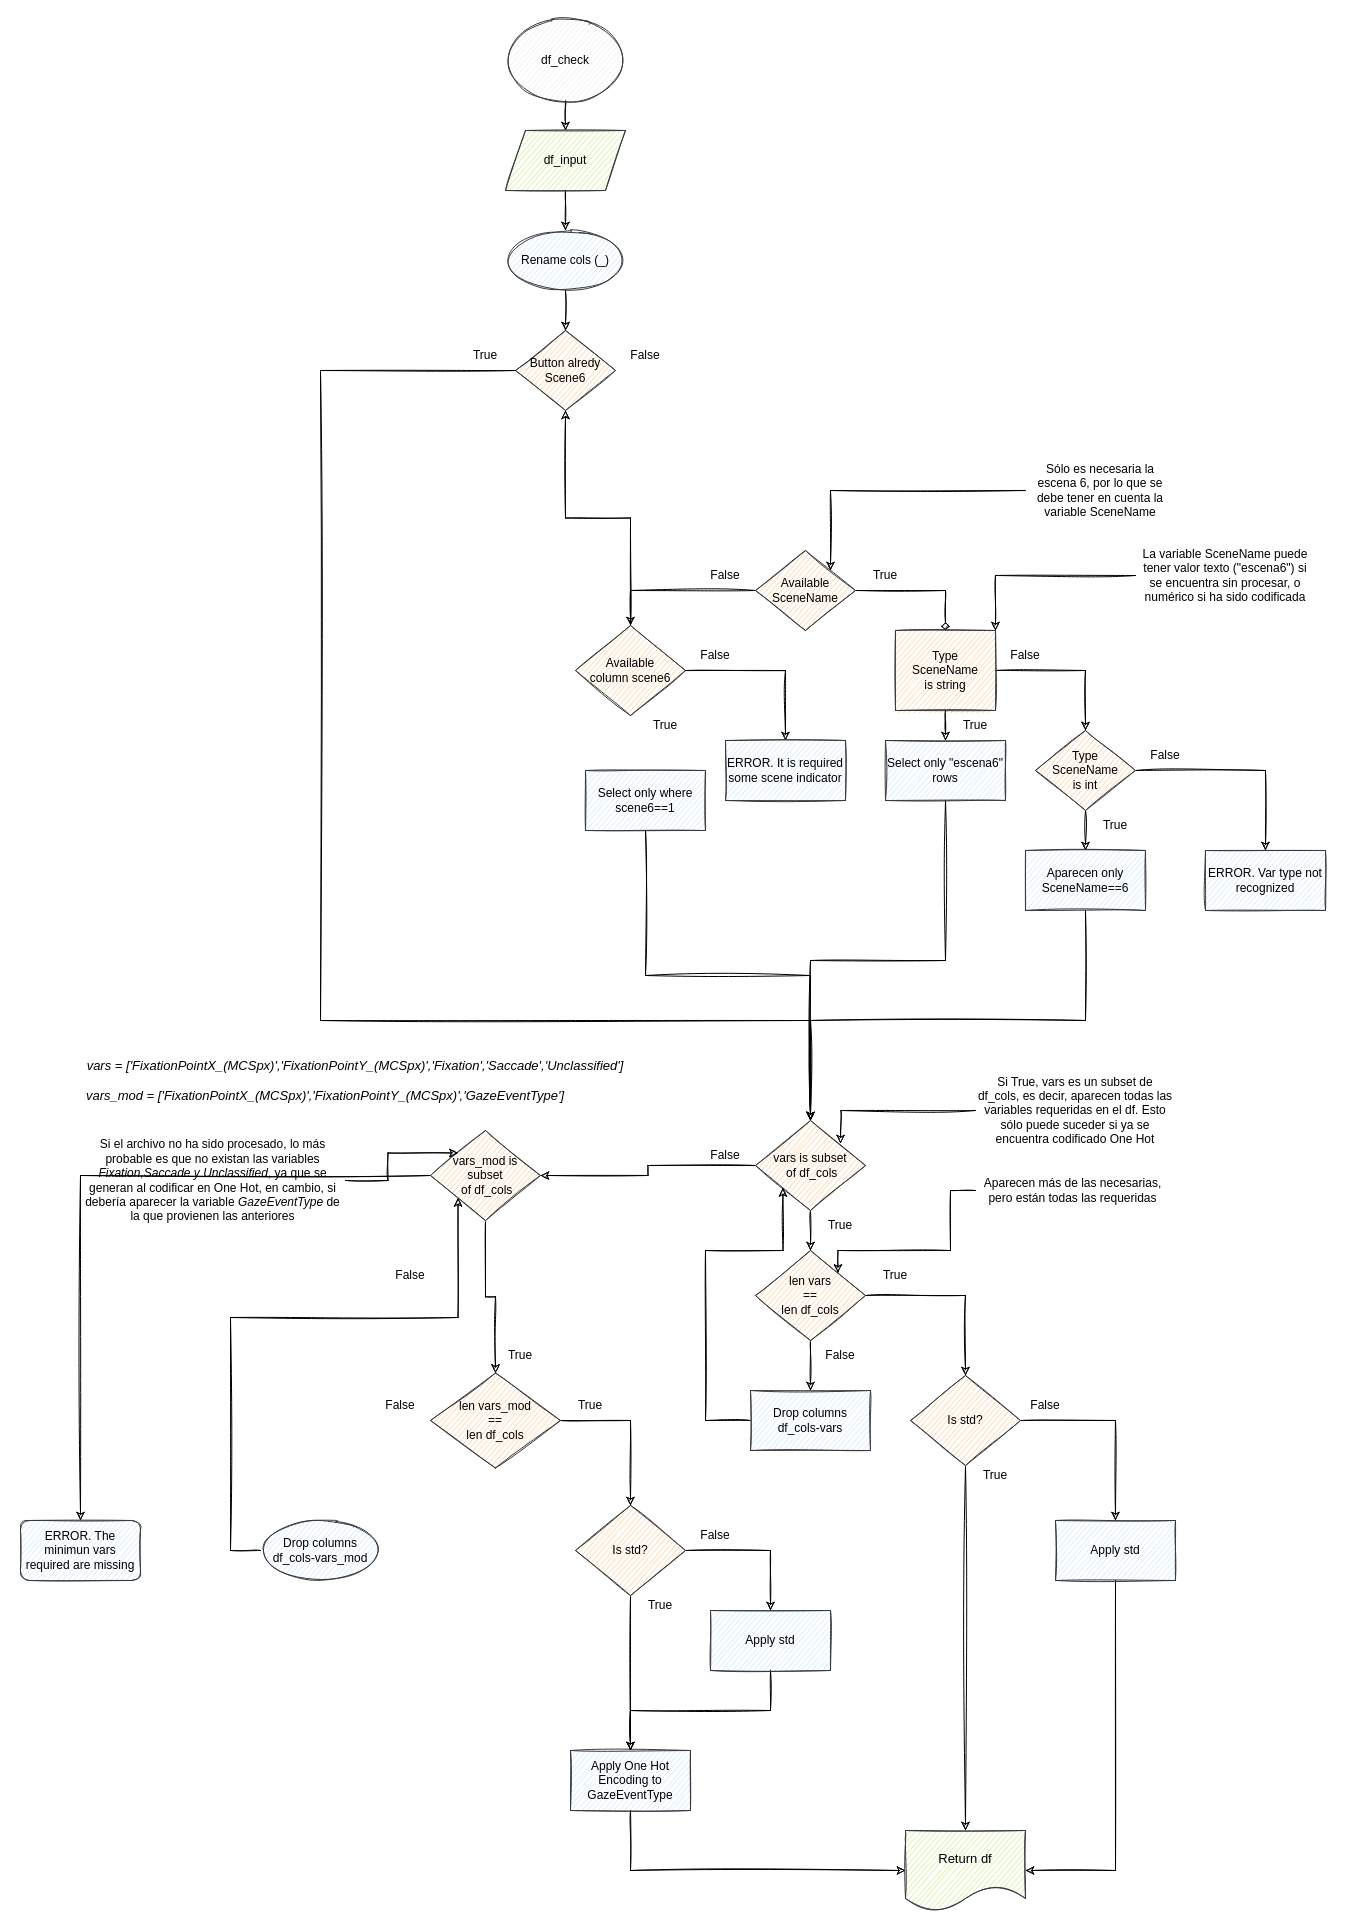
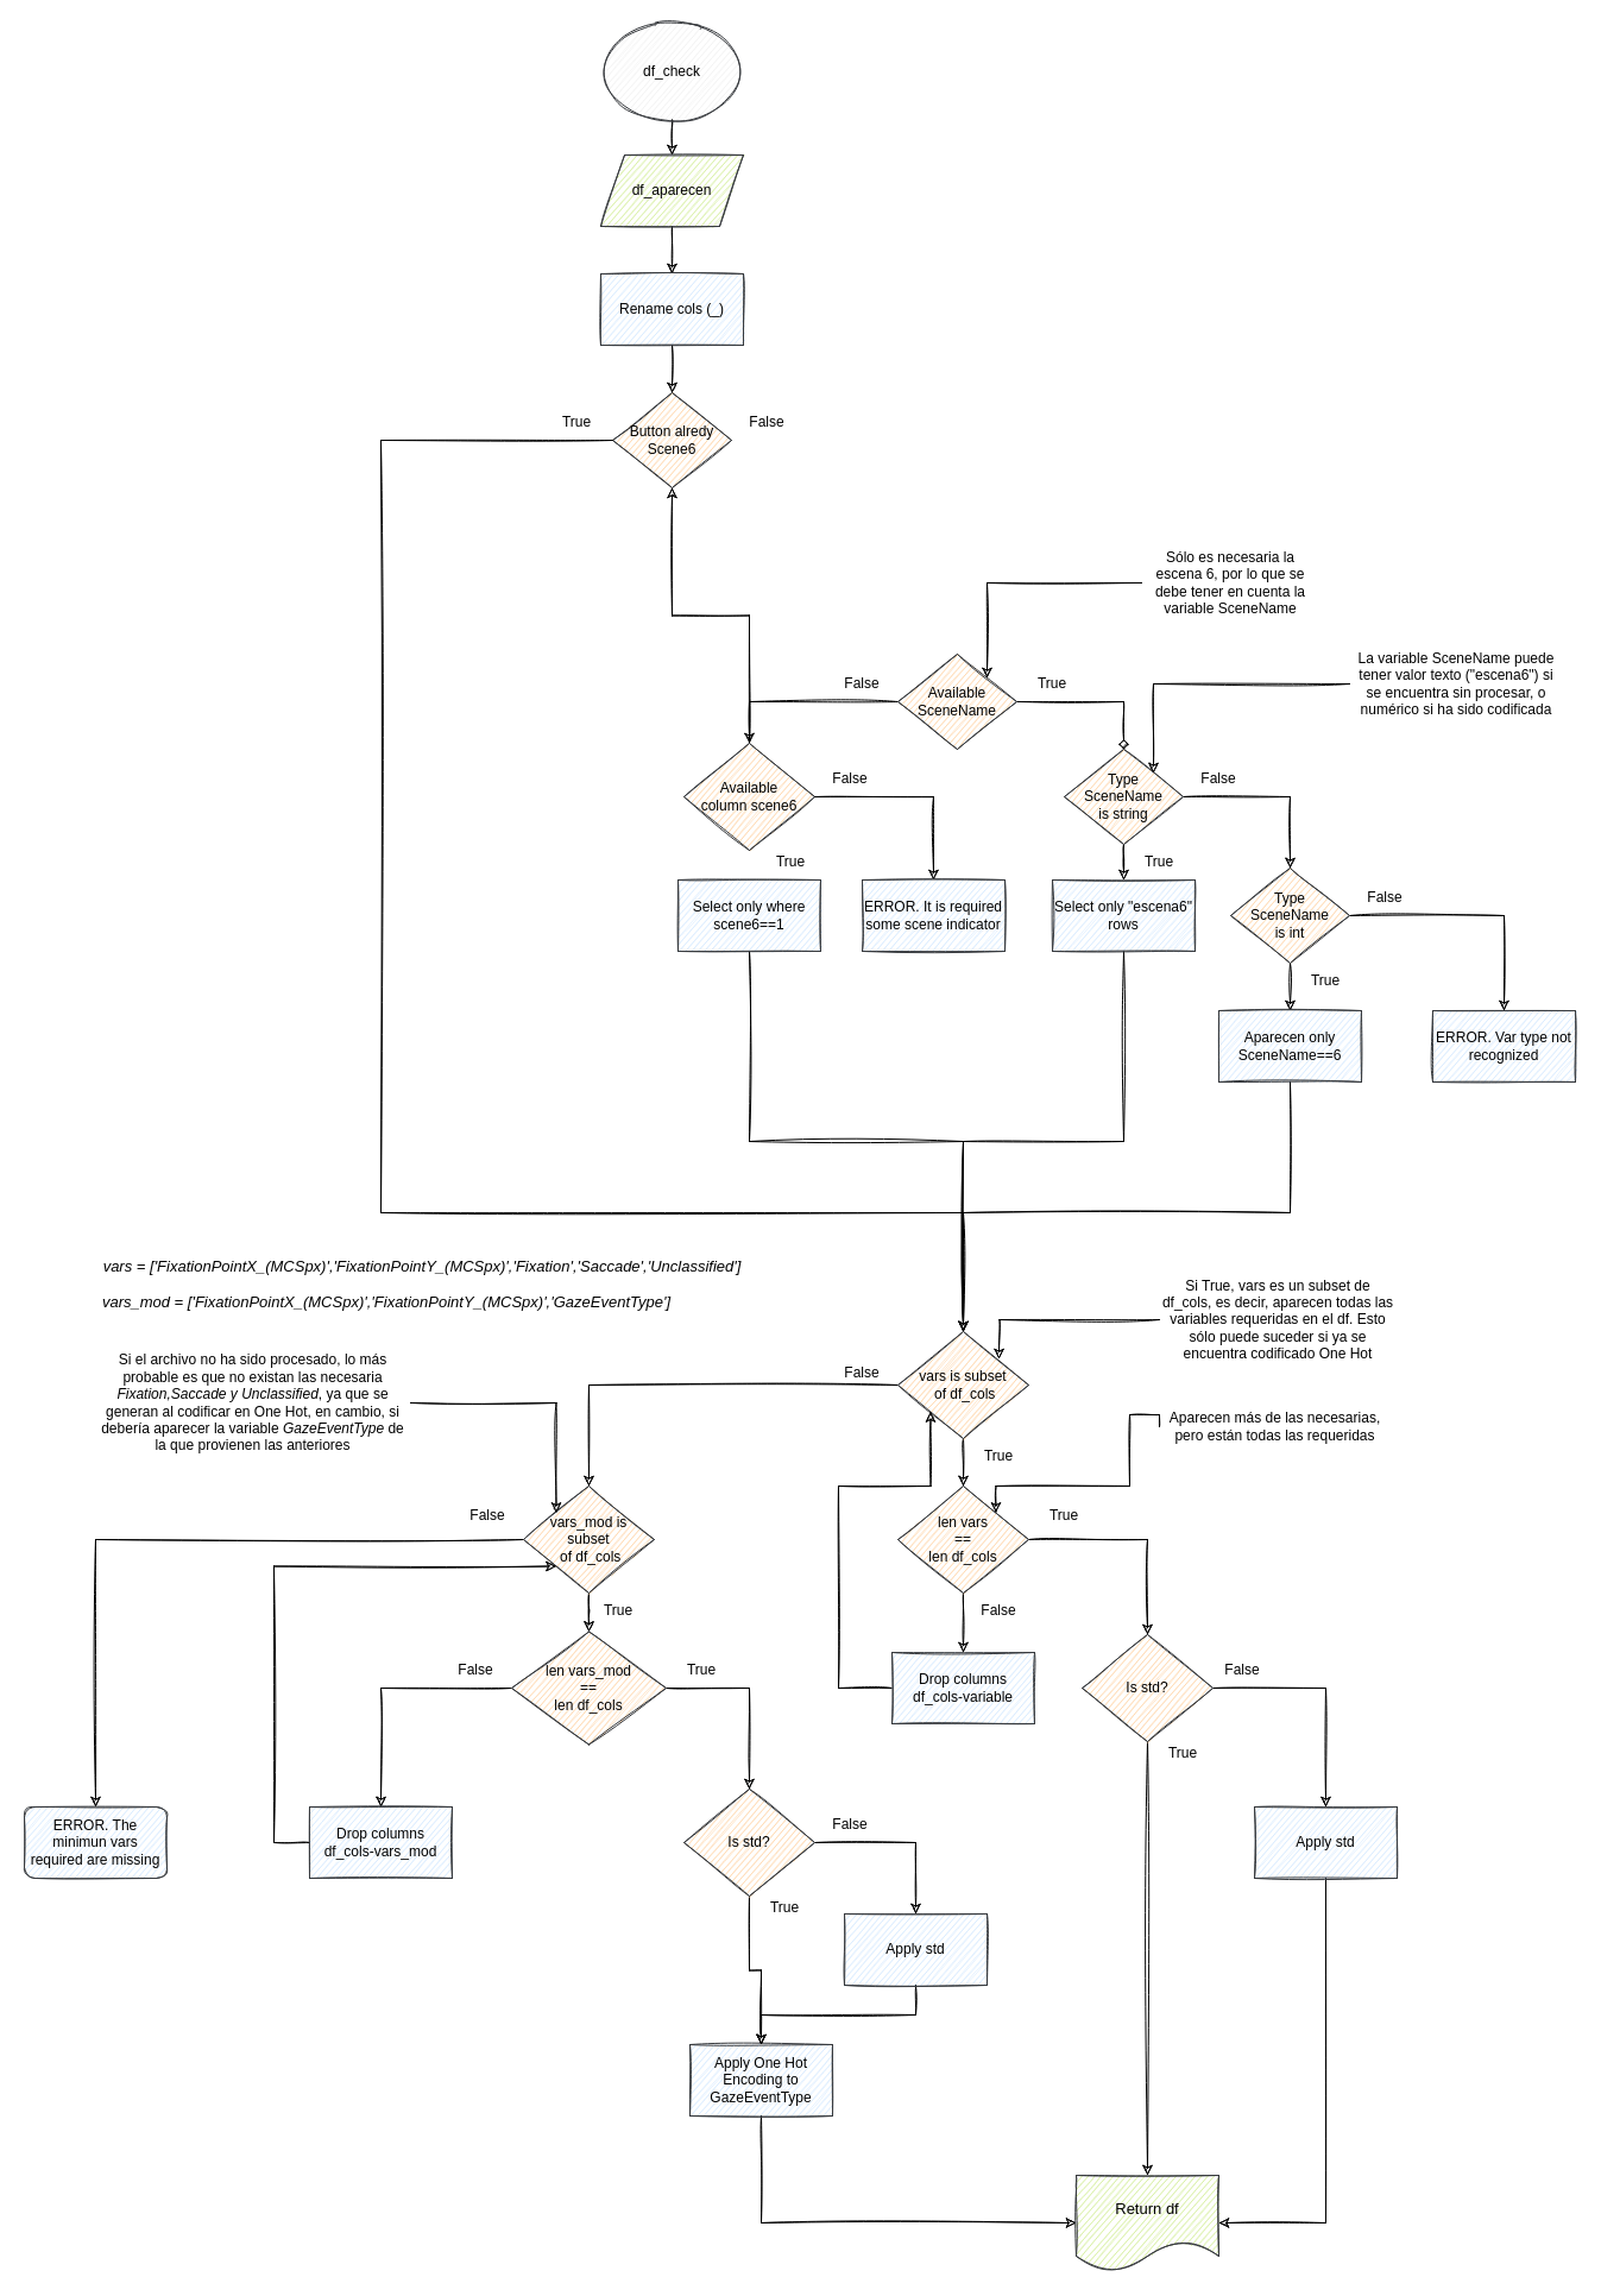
- <mxCell id="5" value="df_input" style="shape=parallelogram;perimeter=parallelogramPerimeter;whiteSpace=wrap;html=1;fixedSize=1;rounded=0;fillColor=#cdeb8b;strokeColor=#36393d;sketch=1;" vertex="1" parent="1"><mxGeometry x="505" y="130" width="120" height="60" as="geometry" /></mxCell>
+ <mxCell id="5" value="df_aparecen" style="shape=parallelogram;perimeter=parallelogramPerimeter;whiteSpace=wrap;html=1;fixedSize=1;rounded=0;fillColor=#cdeb8b;strokeColor=#36393d;sketch=1;" vertex="1" parent="1"><mxGeometry x="505" y="130" width="120" height="60" as="geometry" /></mxCell>
- <mxCell id="7" value="Rename cols (_)" style="ellipse;whiteSpace=wrap;html=1;fillColor=#cce5ff;strokeColor=#36393d;sketch=1;" vertex="1" parent="1"><mxGeometry x="505" y="230" width="120" height="60" as="geometry" /></mxCell>
+ <mxCell id="7" value="Rename cols (_)" style="rounded=0;whiteSpace=wrap;html=1;fillColor=#cce5ff;strokeColor=#36393d;sketch=1;" vertex="1" parent="1"><mxGeometry x="505" y="230" width="120" height="60" as="geometry" /></mxCell>
- <mxCell id="24" value="Sólo es necesaria la escena 6, por lo que se debe tener en cuenta la variable SceneName" style="text;html=1;strokeColor=none;fillColor=none;align=center;verticalAlign=middle;whiteSpace=wrap;rounded=0;comic=0;sketch=1;" vertex="1" parent="1"><mxGeometry x="1025" y="460" width="150" height="60" as="geometry" /></mxCell>
+ <mxCell id="24" value="Sólo es necesaria la escena 6, por lo que se debe tener en cuenta la variable SceneName" style="text;html=1;strokeColor=none;fillColor=none;align=center;verticalAlign=middle;whiteSpace=wrap;rounded=0;comic=0;sketch=1;" vertex="1" parent="1"><mxGeometry x="960" y="460" width="150" height="60" as="geometry" /></mxCell>
- <mxCell id="14" value="Type&lt;br&gt;SceneName&lt;br&gt;is string" style="whiteSpace=wrap;html=1;fillColor=#ffcc99;strokeColor=#36393d;sketch=1;rounded=0;" vertex="1" parent="1"><mxGeometry x="895" y="630" width="100" height="80" as="geometry" /></mxCell>
+ <mxCell id="14" value="Type&lt;br&gt;SceneName&lt;br&gt;is string" style="rhombus;whiteSpace=wrap;html=1;rounded=0;fillColor=#ffcc99;strokeColor=#36393d;sketch=1;" vertex="1" parent="1"><mxGeometry x="895" y="630" width="100" height="80" as="geometry" /></mxCell>
- <mxCell id="35" value="Select only where scene6==1" style="rounded=0;whiteSpace=wrap;html=1;fillColor=#cce5ff;strokeColor=#36393d;sketch=1;" vertex="1" parent="1"><mxGeometry x="585" y="770" width="120" height="60" as="geometry" /></mxCell>
+ <mxCell id="35" value="Select only where scene6==1" style="rounded=0;whiteSpace=wrap;html=1;fillColor=#cce5ff;strokeColor=#36393d;sketch=1;" vertex="1" parent="1"><mxGeometry x="570" y="740" width="120" height="60" as="geometry" /></mxCell>
- <mxCell id="70" value="vars_mod is &lt;br&gt;subset&lt;br&gt;&amp;nbsp;of df_cols" style="rhombus;whiteSpace=wrap;html=1;treeFolding=0;treeMoving=0;enumerate=0;comic=0;movableLabel=0;backgroundOutline=0;metaEdit=0;dropTarget=0;container=0;autosize=0;fixDash=0;snapToPoint=0;noLabel=0;rounded=0;fillColor=#ffcc99;strokeColor=#36393d;sketch=1;" vertex="1" parent="1"><mxGeometry x="430" y="1130" width="110" height="90" as="geometry" /></mxCell>
+ <mxCell id="70" value="vars_mod is &lt;br&gt;subset&lt;br&gt;&amp;nbsp;of df_cols" style="rhombus;whiteSpace=wrap;html=1;treeFolding=0;treeMoving=0;enumerate=0;comic=0;movableLabel=0;backgroundOutline=0;metaEdit=0;dropTarget=0;container=0;autosize=0;fixDash=0;snapToPoint=0;noLabel=0;rounded=0;fillColor=#ffcc99;strokeColor=#36393d;sketch=1;" vertex="1" parent="1"><mxGeometry x="440" y="1250" width="110" height="90" as="geometry" /></mxCell>
- <mxCell id="73" value="Si el archivo no ha sido procesado, lo más probable es que no existan las variables &lt;i&gt;Fixation,Saccade y Unclassified&lt;/i&gt;, ya que se generan al codificar en One Hot, en cambio, si debería aparecer la variable &lt;i&gt;GazeEventType&lt;/i&gt;&amp;nbsp;de la que provienen las anteriores" style="text;html=1;strokeColor=none;fillColor=none;align=center;verticalAlign=middle;whiteSpace=wrap;rounded=0;comic=0;sketch=1;" vertex="1" parent="1"><mxGeometry x="80" y="1120" width="265" height="120" as="geometry" /></mxCell>
+ <mxCell id="73" value="Si el archivo no ha sido procesado, lo más probable es que no existan las necesaria &lt;i&gt;Fixation,Saccade y Unclassified&lt;/i&gt;, ya que se generan al codificar en One Hot, en cambio, si debería aparecer la variable &lt;i&gt;GazeEventType&lt;/i&gt;&amp;nbsp;de la que provienen las anteriores" style="text;html=1;strokeColor=none;fillColor=none;align=center;verticalAlign=middle;whiteSpace=wrap;rounded=0;comic=0;sketch=1;" vertex="1" parent="1"><mxGeometry x="80" y="1120" width="265" height="120" as="geometry" /></mxCell>
- <mxCell id="67" value="Aparecen más de las necesarias,&lt;br&gt;pero están todas las requeridas" style="text;html=1;strokeColor=none;fillColor=none;align=center;verticalAlign=middle;whiteSpace=wrap;rounded=0;comic=0;sketch=1;" vertex="1" parent="1"><mxGeometry x="975" y="1160" width="195" height="60" as="geometry" /></mxCell>
+ <mxCell id="67" value="Aparecen más de las necesarias,&lt;br&gt;pero están todas las requeridas" style="text;html=1;strokeColor=none;fillColor=none;align=center;verticalAlign=middle;whiteSpace=wrap;rounded=0;comic=0;sketch=1;" vertex="1" parent="1"><mxGeometry x="975" y="1170" width="195" height="60" as="geometry" /></mxCell>
+ <mxCell id="74" style="edgeStyle=orthogonalEdgeStyle;orthogonalLoop=1;jettySize=auto;html=1;exitX=0;exitY=0.5;exitDx=0;exitDy=0;entryX=0.5;entryY=0;entryDx=0;entryDy=0;fontSize=13;fontColor=#000000;rounded=0;sketch=1;" edge="1" parent="1" source="76" target="78"><mxGeometry relative="1" as="geometry" /></mxCell>
- <mxCell id="51" value="Drop columns&lt;br&gt;df_cols-vars" style="whiteSpace=wrap;html=1;comic=0;rounded=0;fillColor=#cce5ff;strokeColor=#36393d;sketch=1;" vertex="1" parent="1"><mxGeometry x="750" y="1390" width="120" height="60" as="geometry" /></mxCell>
+ <mxCell id="51" value="Drop columns&lt;br&gt;df_cols-variable" style="whiteSpace=wrap;html=1;comic=0;rounded=0;fillColor=#cce5ff;strokeColor=#36393d;sketch=1;" vertex="1" parent="1"><mxGeometry x="750" y="1390" width="120" height="60" as="geometry" /></mxCell>
- <mxCell id="78" value="Drop columns&lt;br&gt;df_cols-vars_mod" style="ellipse;whiteSpace=wrap;html=1;comic=0;fillColor=#cce5ff;strokeColor=#36393d;sketch=1;" vertex="1" parent="1"><mxGeometry x="260" y="1520" width="120" height="60" as="geometry" /></mxCell>
+ <mxCell id="78" value="Drop columns&lt;br&gt;df_cols-vars_mod" style="whiteSpace=wrap;html=1;comic=0;rounded=0;fillColor=#cce5ff;strokeColor=#36393d;sketch=1;" vertex="1" parent="1"><mxGeometry x="260" y="1520" width="120" height="60" as="geometry" /></mxCell>
- <mxCell id="80" value="Apply One Hot Encoding to GazeEventType" style="whiteSpace=wrap;html=1;comic=0;rounded=0;fillColor=#cce5ff;strokeColor=#36393d;sketch=1;" vertex="1" parent="1"><mxGeometry x="570" y="1750" width="120" height="60" as="geometry" /></mxCell>
+ <mxCell id="80" value="Apply One Hot Encoding to GazeEventType" style="whiteSpace=wrap;html=1;comic=0;rounded=0;fillColor=#cce5ff;strokeColor=#36393d;sketch=1;" vertex="1" parent="1"><mxGeometry x="580" y="1720" width="120" height="60" as="geometry" /></mxCell>
